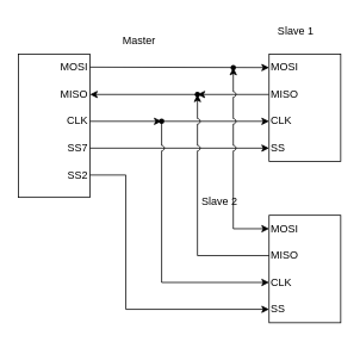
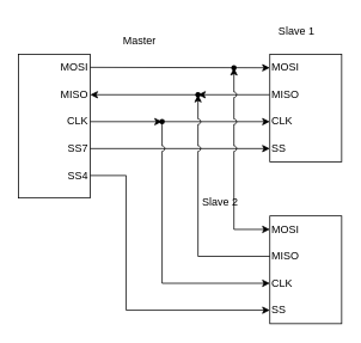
- <mxCell id="16" value="SS2" style="text;html=1;align=right;verticalAlign=middle;whiteSpace=wrap;rounded=0;" parent="1" vertex="1"><mxGeometry x="40" y="180" width="60" height="30" as="geometry" /></mxCell>
+ <mxCell id="16" value="SS4" style="text;html=1;align=right;verticalAlign=middle;whiteSpace=wrap;rounded=0;" parent="1" vertex="1"><mxGeometry x="40" y="180" width="60" height="30" as="geometry" /></mxCell>
